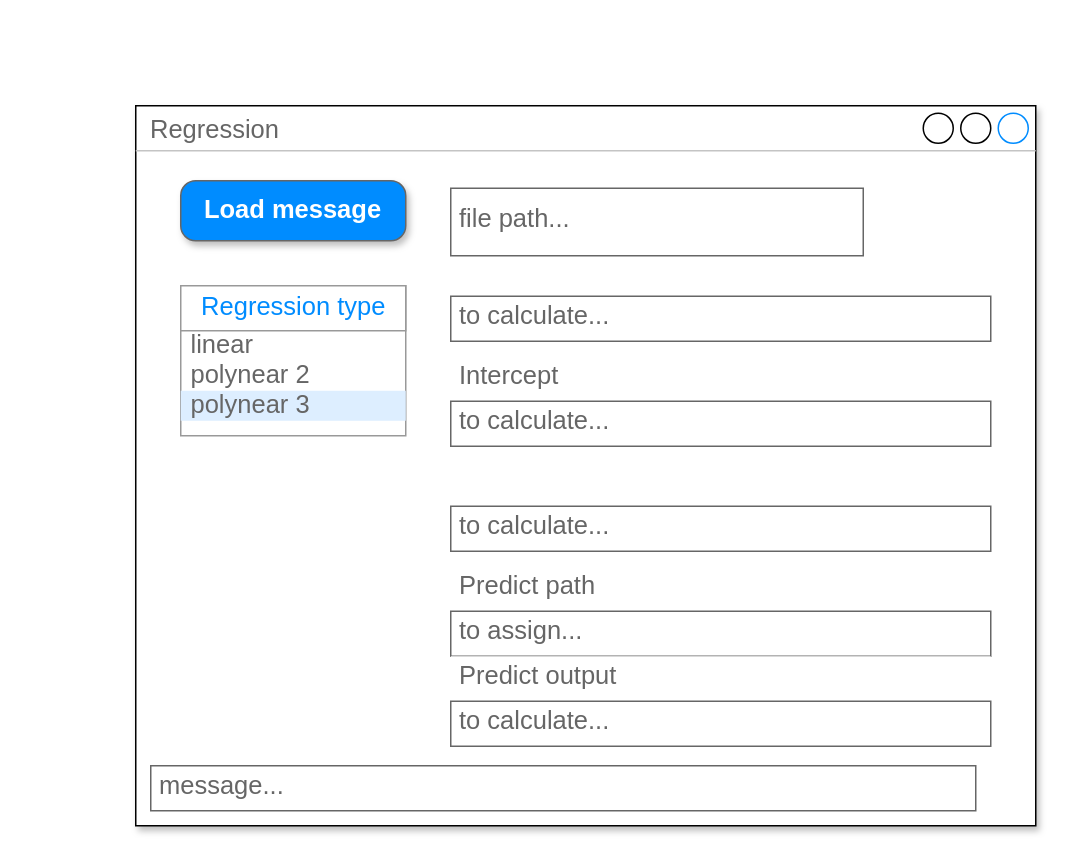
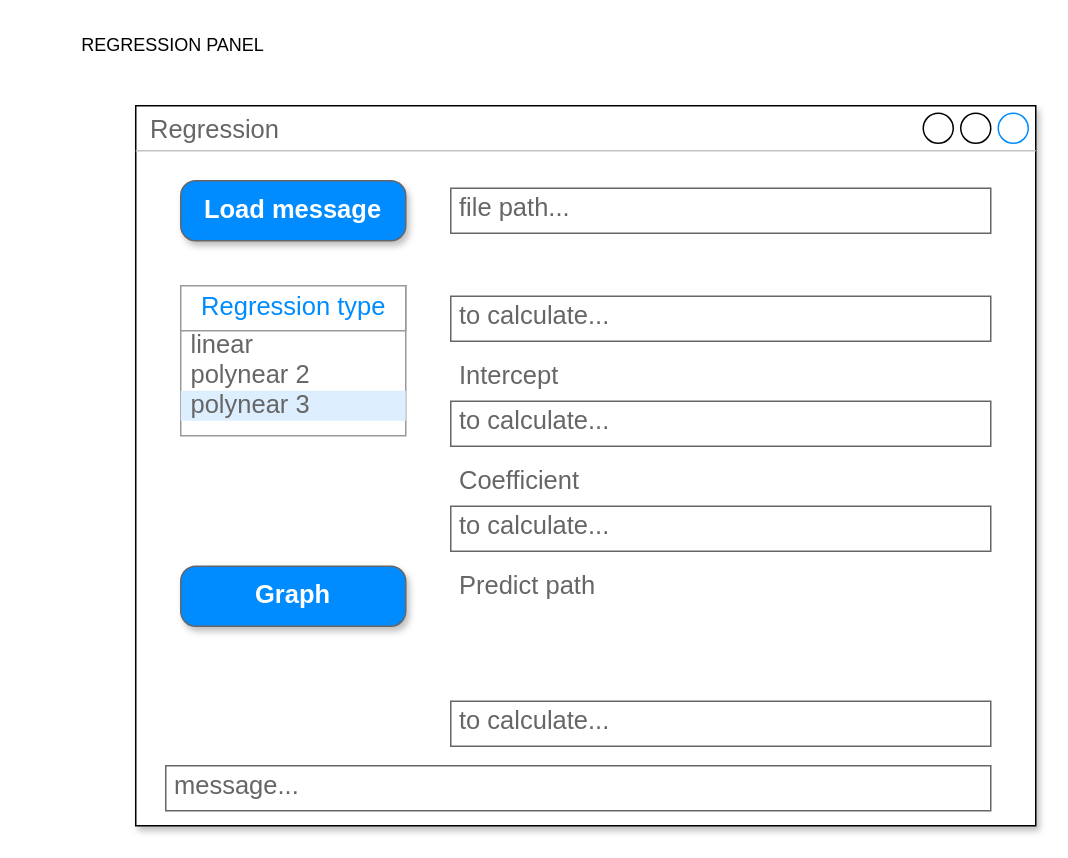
+ <mxCell id="2" value="REGRESSION PANEL" style="text;html=1;strokeColor=none;fillColor=none;align=center;verticalAlign=middle;whiteSpace=wrap;rounded=0;" parent="1" vertex="1"><mxGeometry x="20" y="20" width="190" height="20" as="geometry" /></mxCell>
- <mxCell id="5" value="file path..." style="strokeWidth=1;shadow=0;dashed=0;align=center;html=1;shape=mxgraph.mockup.text.textBox;fontColor=#666666;align=left;fontSize=17;spacingLeft=4;spacingTop=-3;strokeColor=#666666;mainText=;sketch=0;" parent="1" vertex="1"><mxGeometry x="300" y="125" width="275" height="45" as="geometry" /></mxCell>
+ <mxCell id="5" value="file path..." style="strokeWidth=1;shadow=0;dashed=0;align=center;html=1;shape=mxgraph.mockup.text.textBox;fontColor=#666666;align=left;fontSize=17;spacingLeft=4;spacingTop=-3;strokeColor=#666666;mainText=;sketch=0;" parent="1" vertex="1"><mxGeometry x="300" y="125" width="360" height="30" as="geometry" /></mxCell>
+ <mxCell id="15" value="Coefficient" style="strokeWidth=1;shadow=0;dashed=0;align=center;html=1;shape=mxgraph.mockup.text.textBox;fontColor=#666666;align=left;fontSize=17;spacingLeft=4;spacingTop=-3;strokeColor=none;mainText=;sketch=0;" parent="1" vertex="1"><mxGeometry x="300" y="307" width="360" height="30" as="geometry" /></mxCell>
+ <mxCell id="21" value="Graph" style="strokeWidth=1;shadow=1;dashed=0;align=center;html=1;shape=mxgraph.mockup.buttons.button;strokeColor=#666666;fontColor=#ffffff;mainText=;buttonStyle=round;fontSize=17;fontStyle=1;fillColor=#008cff;whiteSpace=wrap;sketch=0;" parent="1" vertex="1"><mxGeometry x="120" y="377" width="150" height="40" as="geometry" /></mxCell>
- <mxCell id="18" value="to assign..." style="strokeWidth=1;shadow=0;dashed=0;align=center;html=1;shape=mxgraph.mockup.text.textBox;fontColor=#666666;align=left;fontSize=17;spacingLeft=4;spacingTop=-3;strokeColor=#666666;mainText=;sketch=0;" parent="1" vertex="1"><mxGeometry x="300" y="407" width="360" height="30" as="geometry" /></mxCell>
- <mxCell id="19" value="Predict output" style="strokeWidth=1;shadow=0;dashed=0;align=center;html=1;shape=mxgraph.mockup.text.textBox;fontColor=#666666;align=left;fontSize=17;spacingLeft=4;spacingTop=-3;strokeColor=none;mainText=;sketch=0;" parent="1" vertex="1"><mxGeometry x="300" y="437" width="360" height="30" as="geometry" /></mxCell>
- <mxCell id="6" value="message..." style="strokeWidth=1;shadow=0;dashed=0;align=center;html=1;shape=mxgraph.mockup.text.textBox;fontColor=#666666;align=left;fontSize=17;spacingLeft=4;spacingTop=-3;strokeColor=#666666;mainText=;sketch=0;" parent="1" vertex="1"><mxGeometry x="100" y="510" width="550" height="30" as="geometry" /></mxCell>
+ <mxCell id="6" value="message..." style="strokeWidth=1;shadow=0;dashed=0;align=center;html=1;shape=mxgraph.mockup.text.textBox;fontColor=#666666;align=left;fontSize=17;spacingLeft=4;spacingTop=-3;strokeColor=#666666;mainText=;sketch=0;" parent="1" vertex="1"><mxGeometry x="110" y="510" width="550" height="30" as="geometry" /></mxCell>
